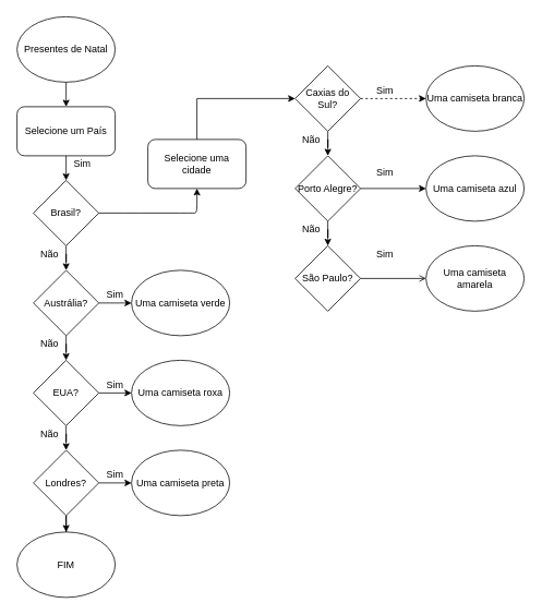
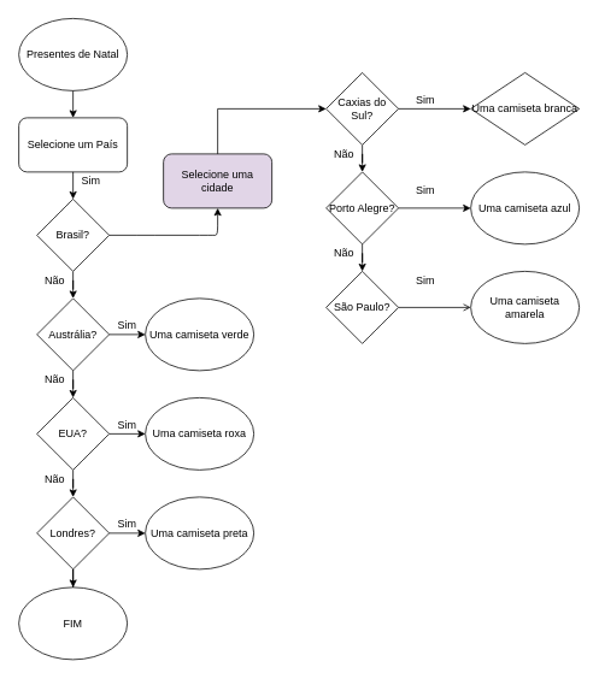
- <mxCell id="40" value="" style="endArrow=classic;html=1;exitX=1;exitY=0.5;exitDx=0;exitDy=0;entryX=0;entryY=0.5;entryDx=0;entryDy=0;dashed=1;" edge="1" parent="1" source="16" target="24"><mxGeometry width="50" height="50" relative="1" as="geometry"><mxPoint x="440" y="120" as="sourcePoint" /><mxPoint x="520" y="120" as="targetPoint" /><Array as="points" /></mxGeometry></mxCell>
+ <mxCell id="40" value="" style="endArrow=classic;html=1;exitX=1;exitY=0.5;exitDx=0;exitDy=0;entryX=0;entryY=0.5;entryDx=0;entryDy=0;" edge="1" parent="1" source="16" target="24"><mxGeometry width="50" height="50" relative="1" as="geometry"><mxPoint x="440" y="120" as="sourcePoint" /><mxPoint x="520" y="120" as="targetPoint" /><Array as="points" /></mxGeometry></mxCell>
- <mxCell id="24" value="Uma camiseta branca" style="ellipse;whiteSpace=wrap;html=1;" vertex="1" parent="1"><mxGeometry x="520" y="80" width="120" height="80" as="geometry" /></mxCell>
+ <mxCell id="24" value="Uma camiseta branca" style="rhombus;whiteSpace=wrap;html=1;" vertex="1" parent="1"><mxGeometry x="520" y="80" width="120" height="80" as="geometry" /></mxCell>
- <mxCell id="26" value="Selecione uma cidade" style="rounded=1;whiteSpace=wrap;html=1;" vertex="1" parent="1"><mxGeometry x="180" y="170" width="120" height="60" as="geometry" /></mxCell>
+ <mxCell id="26" value="Selecione uma cidade" style="rounded=1;whiteSpace=wrap;html=1;fillColor=#e1d5e7;" vertex="1" parent="1"><mxGeometry x="180" y="170" width="120" height="60" as="geometry" /></mxCell>
